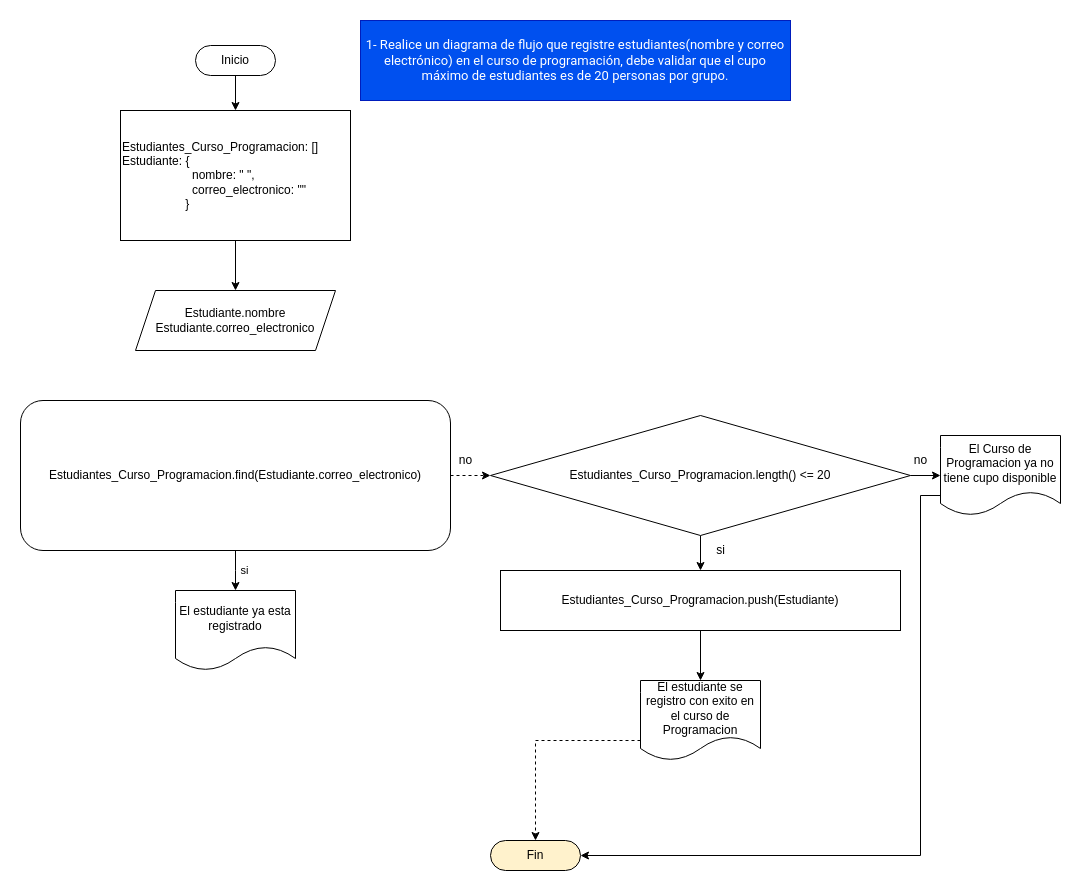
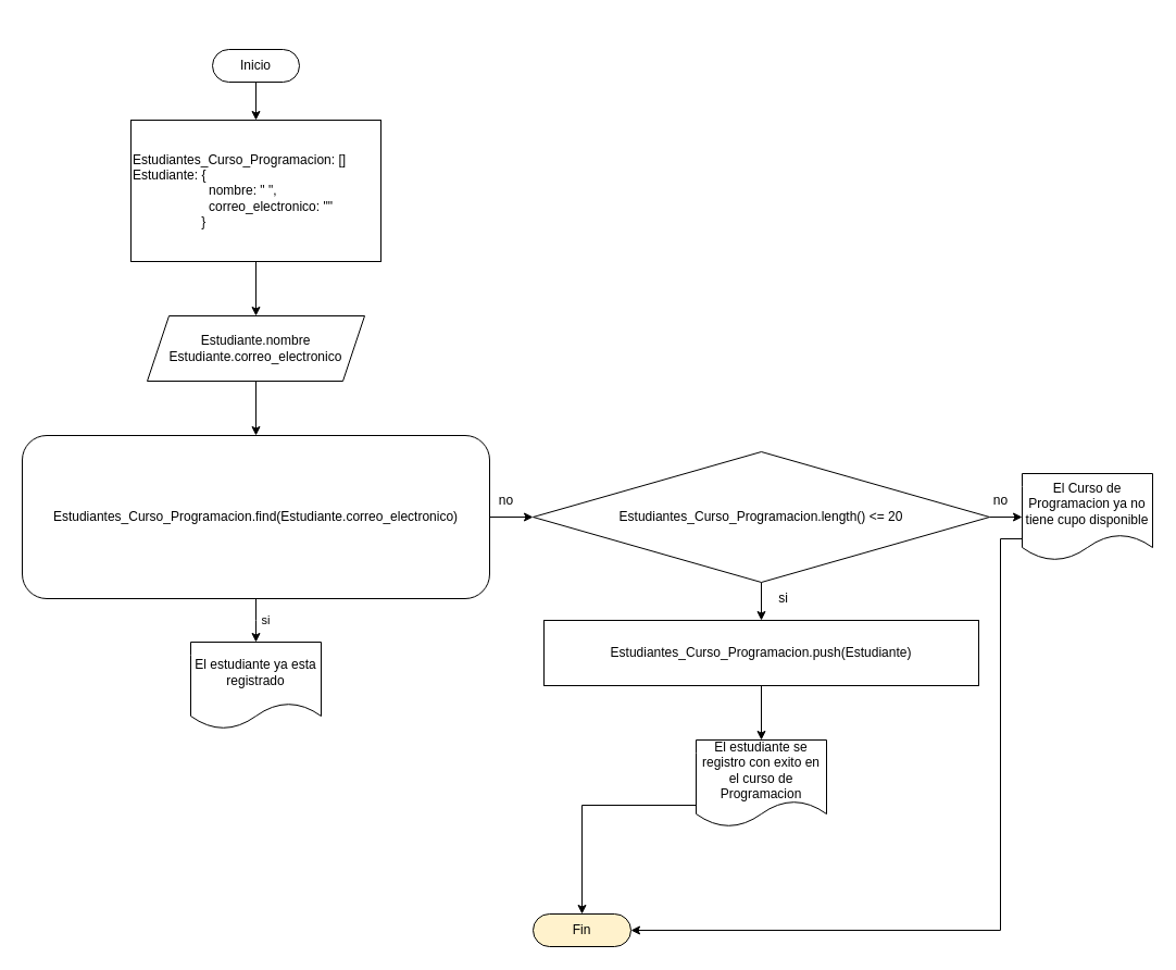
- <mxCell id="6" value="&lt;span style=&quot;font-family: &amp;#34;roboto&amp;#34; , &amp;#34;helvetica&amp;#34; , &amp;#34;arial&amp;#34; , sans-serif ; font-size: 13px ; font-style: normal ; font-weight: 400 ; letter-spacing: normal ; text-align: left ; text-indent: 0px ; text-transform: none ; word-spacing: 0px ; display: inline ; float: none&quot;&gt;1- Realice un diagrama de flujo que registre estudiantes(nombre y correo electrónico) en el curso de programación, debe validar que el cupo máximo de estudiantes es de 20 personas por grupo.&lt;/span&gt;" style="rounded=0;whiteSpace=wrap;html=1;fillColor=#0050ef;strokeColor=#001DBC;fontColor=#ffffff;" parent="1" vertex="1"><mxGeometry x="360" width="430" height="80" as="geometry" y="20" /></mxCell>
+ <mxCell id="7" style="edgeStyle=orthogonalEdgeStyle;rounded=0;orthogonalLoop=1;jettySize=auto;html=1;exitX=0.5;exitY=1;exitDx=0;exitDy=0;entryX=0.5;entryY=0;entryDx=0;entryDy=0;" parent="1" source="8" target="12" edge="1"><mxGeometry relative="1" as="geometry"><mxPoint x="235" y="390" as="targetPoint" /></mxGeometry></mxCell>
- <mxCell id="11" style="edgeStyle=orthogonalEdgeStyle;rounded=0;orthogonalLoop=1;jettySize=auto;html=1;exitX=1;exitY=0.5;exitDx=0;exitDy=0;entryX=0;entryY=0.5;entryDx=0;entryDy=0;dashed=1;" parent="1" source="12" target="16" edge="1"><mxGeometry relative="1" as="geometry"><mxPoint x="490" y="475" as="targetPoint" /></mxGeometry></mxCell>
+ <mxCell id="11" style="edgeStyle=orthogonalEdgeStyle;rounded=0;orthogonalLoop=1;jettySize=auto;html=1;exitX=1;exitY=0.5;exitDx=0;exitDy=0;entryX=0;entryY=0.5;entryDx=0;entryDy=0;" parent="1" source="12" target="16" edge="1"><mxGeometry relative="1" as="geometry"><mxPoint x="490" y="475" as="targetPoint" /></mxGeometry></mxCell>
- <mxCell id="24" style="edgeStyle=orthogonalEdgeStyle;rounded=0;orthogonalLoop=1;jettySize=auto;html=1;exitX=0;exitY=0.75;exitDx=0;exitDy=0;entryX=0.5;entryY=0;entryDx=0;entryDy=0;dashed=1;" parent="1" source="25" target="26" edge="1"><mxGeometry relative="1" as="geometry" /></mxCell>
+ <mxCell id="24" style="edgeStyle=orthogonalEdgeStyle;rounded=0;orthogonalLoop=1;jettySize=auto;html=1;exitX=0;exitY=0.75;exitDx=0;exitDy=0;entryX=0.5;entryY=0;entryDx=0;entryDy=0;" parent="1" source="25" target="26" edge="1"><mxGeometry relative="1" as="geometry" /></mxCell>
